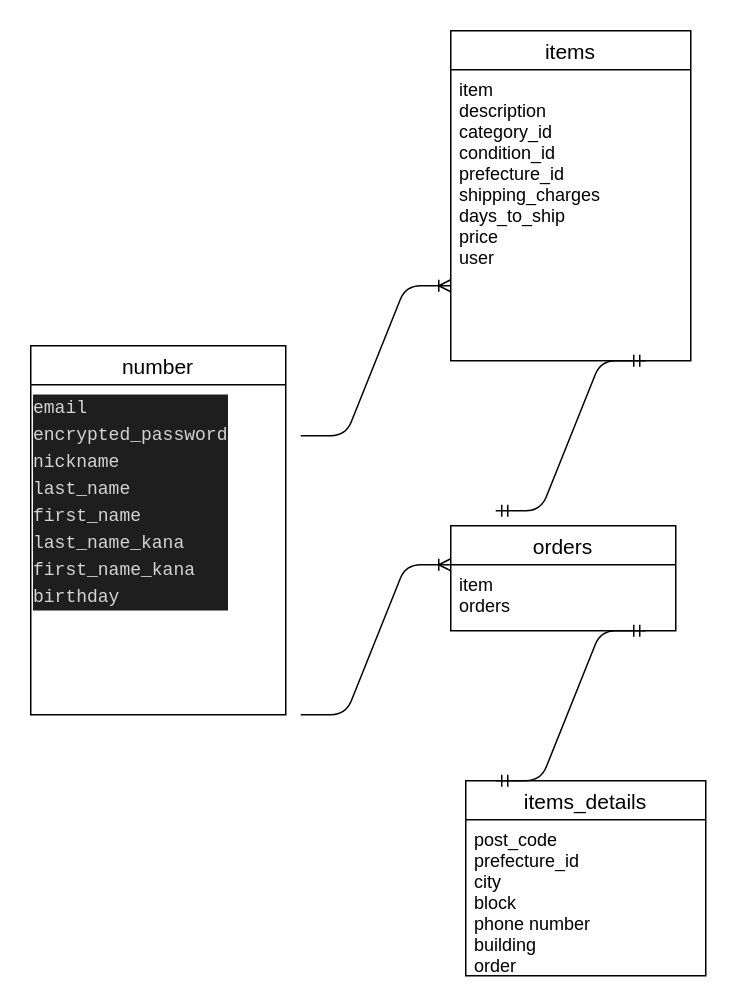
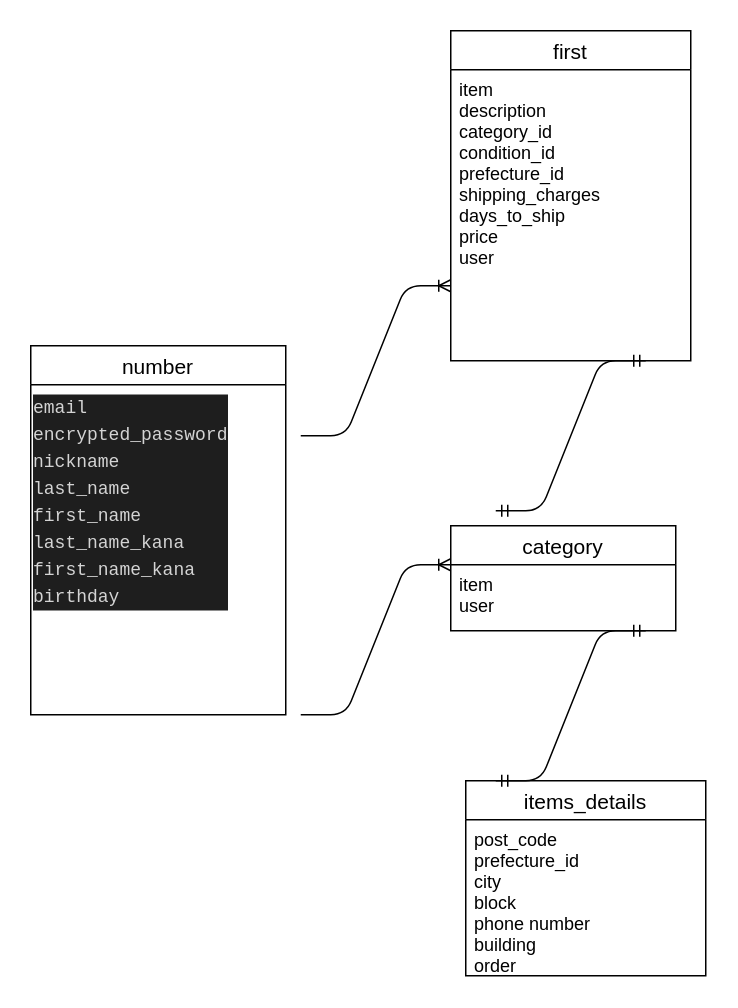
- <mxCell id="8" value="items" style="swimlane;fontStyle=0;childLayout=stackLayout;horizontal=1;startSize=26;horizontalStack=0;resizeParent=1;resizeParentMax=0;resizeLast=0;collapsible=1;marginBottom=0;align=center;fontSize=14;" parent="1" vertex="1"><mxGeometry x="300" y="20" width="160" height="220" as="geometry" /></mxCell>
+ <mxCell id="8" value="first" style="swimlane;fontStyle=0;childLayout=stackLayout;horizontal=1;startSize=26;horizontalStack=0;resizeParent=1;resizeParentMax=0;resizeLast=0;collapsible=1;marginBottom=0;align=center;fontSize=14;" parent="1" vertex="1"><mxGeometry x="300" y="20" width="160" height="220" as="geometry" /></mxCell>
- <mxCell id="4" value="orders" style="swimlane;fontStyle=0;childLayout=stackLayout;horizontal=1;startSize=26;horizontalStack=0;resizeParent=1;resizeParentMax=0;resizeLast=0;collapsible=1;marginBottom=0;align=center;fontSize=14;" parent="1" vertex="1"><mxGeometry x="300" y="350" width="150" height="70" as="geometry" /></mxCell>
+ <mxCell id="4" value="category" style="swimlane;fontStyle=0;childLayout=stackLayout;horizontal=1;startSize=26;horizontalStack=0;resizeParent=1;resizeParentMax=0;resizeLast=0;collapsible=1;marginBottom=0;align=center;fontSize=14;" parent="1" vertex="1"><mxGeometry x="300" y="350" width="150" height="70" as="geometry" /></mxCell>
- <mxCell id="5" value="item &#10; orders" style="text;strokeColor=none;fillColor=none;spacingLeft=4;spacingRight=4;overflow=hidden;rotatable=0;points=[[0,0.5],[1,0.5]];portConstraint=eastwest;fontSize=12;" parent="4" vertex="1"><mxGeometry y="26" width="150" height="44" as="geometry" /></mxCell>
+ <mxCell id="5" value="item &#10; user" style="text;strokeColor=none;fillColor=none;spacingLeft=4;spacingRight=4;overflow=hidden;rotatable=0;points=[[0,0.5],[1,0.5]];portConstraint=eastwest;fontSize=12;" parent="4" vertex="1"><mxGeometry y="26" width="150" height="44" as="geometry" /></mxCell>
